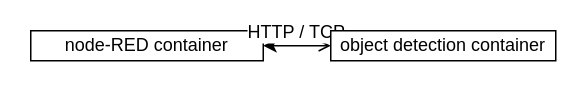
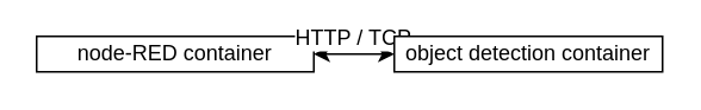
- <mxCell id="3" value="" style="endArrow=open;startArrow=classic;html=1;exitX=1;exitY=0.5;exitDx=0;exitDy=0;entryX=0;entryY=0.5;entryDx=0;entryDy=0;" parent="1" source="2" target="5" edge="1"><mxGeometry width="50" height="50" relative="1" as="geometry"><mxPoint x="180" y="130" as="sourcePoint" /><mxPoint x="260" y="130" as="targetPoint" /></mxGeometry></mxCell>
+ <mxCell id="3" value="" style="endArrow=classic;startArrow=classic;html=1;exitX=1;exitY=0.5;exitDx=0;exitDy=0;entryX=0;entryY=0.5;entryDx=0;entryDy=0;" parent="1" source="2" target="5" edge="1"><mxGeometry width="50" height="50" relative="1" as="geometry"><mxPoint x="180" y="130" as="sourcePoint" /><mxPoint x="260" y="130" as="targetPoint" /></mxGeometry></mxCell>
